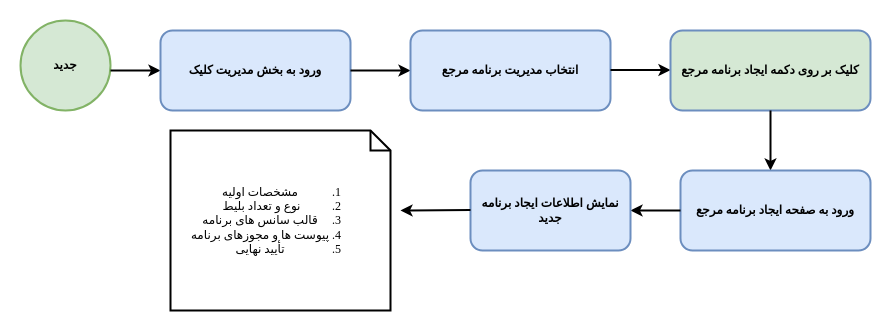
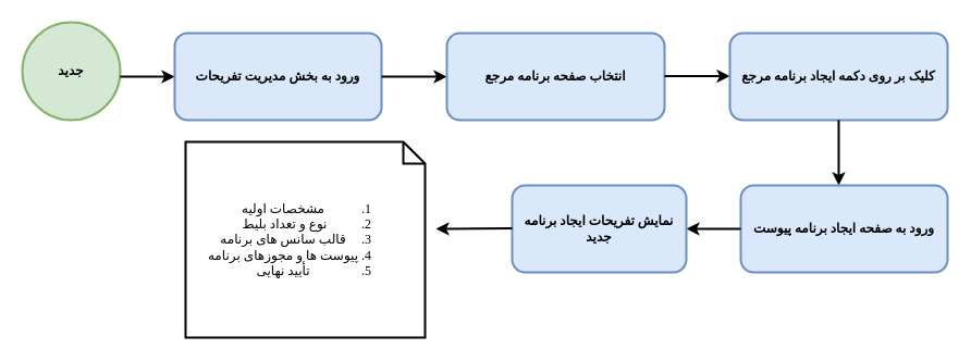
- <mxCell id="4" value="&lt;b&gt;ورود به بخش مدیریت کلیک&lt;/b&gt;" style="rounded=1;whiteSpace=wrap;html=1;fontFamily=Tahoma;fillColor=#dae8fc;strokeColor=#6c8ebf;strokeWidth=2;gradientColor=none;" parent="1" vertex="1"><mxGeometry x="160" y="30" width="190" height="80" as="geometry" /></mxCell>
+ <mxCell id="4" value="&lt;b&gt;ورود به بخش مدیریت تفریحات&lt;/b&gt;" style="rounded=1;whiteSpace=wrap;html=1;fontFamily=Tahoma;fillColor=#dae8fc;strokeColor=#6c8ebf;strokeWidth=2;gradientColor=none;" parent="1" vertex="1"><mxGeometry x="160" y="30" width="190" height="80" as="geometry" /></mxCell>
- <mxCell id="6" value="&lt;b&gt;انتخاب مدیریت برنامه مرجع&lt;/b&gt;" style="rounded=1;whiteSpace=wrap;html=1;fontFamily=Tahoma;strokeWidth=2;fillColor=#dae8fc;strokeColor=#6c8ebf;" parent="1" vertex="1"><mxGeometry x="410" y="30" width="200" height="80" as="geometry" /></mxCell>
+ <mxCell id="6" value="&lt;b&gt;انتخاب صفحه برنامه مرجع&lt;/b&gt;" style="rounded=1;whiteSpace=wrap;html=1;fontFamily=Tahoma;strokeWidth=2;fillColor=#dae8fc;strokeColor=#6c8ebf;" parent="1" vertex="1"><mxGeometry x="410" y="30" width="200" height="80" as="geometry" /></mxCell>
- <mxCell id="8" value="&lt;b&gt;کلیک بر روی دکمه ایجاد برنامه مرجع&lt;/b&gt;" style="rounded=1;whiteSpace=wrap;html=1;fontFamily=Tahoma;strokeWidth=2;fillColor=#d5e8d4;strokeColor=#6c8ebf;" parent="1" vertex="1"><mxGeometry x="670" y="30" width="200" height="80" as="geometry" /></mxCell>
+ <mxCell id="8" value="&lt;b&gt;کلیک بر روی دکمه ایجاد برنامه مرجع&lt;/b&gt;" style="rounded=1;whiteSpace=wrap;html=1;fontFamily=Tahoma;strokeWidth=2;fillColor=#dae8fc;strokeColor=#6c8ebf;" parent="1" vertex="1"><mxGeometry x="670" y="30" width="200" height="80" as="geometry" /></mxCell>
- <mxCell id="12" value="&lt;b&gt;نمایش اطلاعات ایجاد برنامه جدید&lt;/b&gt;" style="rounded=1;whiteSpace=wrap;html=1;fontFamily=Tahoma;strokeWidth=2;fillColor=#dae8fc;strokeColor=#6c8ebf;" parent="1" vertex="1"><mxGeometry x="470" y="170" width="160" height="80" as="geometry" /></mxCell>
+ <mxCell id="12" value="&lt;b&gt;نمایش تفریحات ایجاد برنامه جدید&lt;/b&gt;" style="rounded=1;whiteSpace=wrap;html=1;fontFamily=Tahoma;strokeWidth=2;fillColor=#dae8fc;strokeColor=#6c8ebf;" parent="1" vertex="1"><mxGeometry x="470" y="170" width="160" height="80" as="geometry" /></mxCell>
- <mxCell id="10" value="&lt;b&gt;ورود به صفحه ایجاد برنامه مرجع&lt;/b&gt;" style="rounded=1;whiteSpace=wrap;html=1;fontFamily=Tahoma;strokeWidth=2;fillColor=#dae8fc;strokeColor=#6c8ebf;" parent="1" vertex="1"><mxGeometry x="680" y="170" width="190" height="80" as="geometry" /></mxCell>
+ <mxCell id="10" value="&lt;b&gt;ورود به صفحه ایجاد برنامه پیوست&lt;/b&gt;" style="rounded=1;whiteSpace=wrap;html=1;fontFamily=Tahoma;strokeWidth=2;fillColor=#dae8fc;strokeColor=#6c8ebf;" parent="1" vertex="1"><mxGeometry x="680" y="170" width="190" height="80" as="geometry" /></mxCell>
